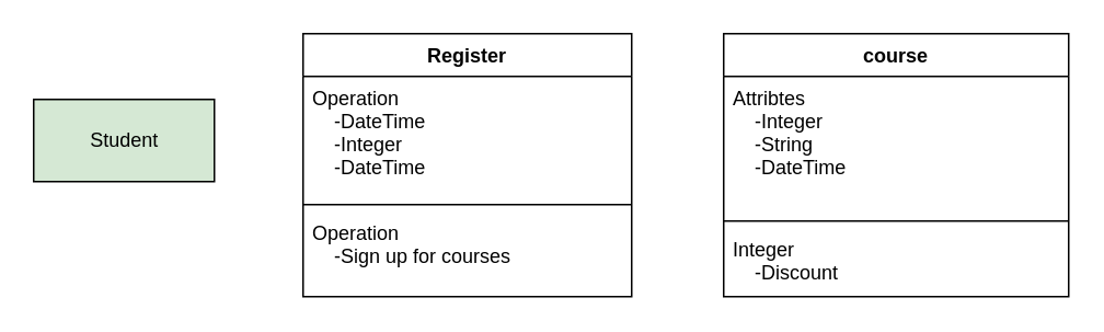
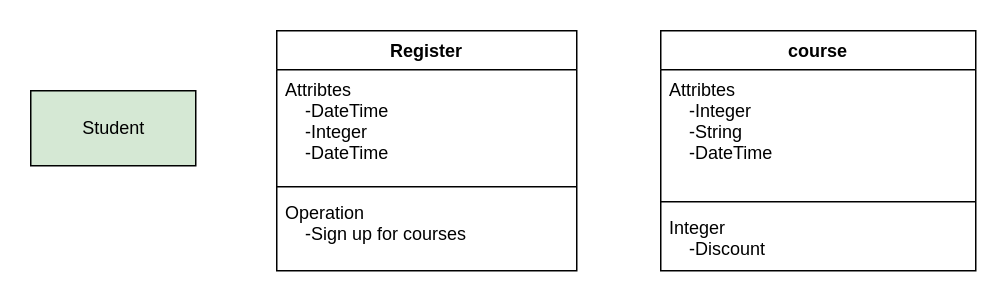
- <mxCell id="4" value="Operation&#10;    -DateTime&#10;    -Integer&#10;    -DateTime&#10;&#10;" style="text;strokeColor=none;fillColor=none;align=left;verticalAlign=top;spacingLeft=4;spacingRight=4;overflow=hidden;rotatable=0;points=[[0,0.5],[1,0.5]];portConstraint=eastwest;" vertex="1" parent="3"><mxGeometry y="26" width="200" height="74" as="geometry" /></mxCell>
+ <mxCell id="4" value="Attribtes&#10;    -DateTime&#10;    -Integer&#10;    -DateTime&#10;&#10;" style="text;strokeColor=none;fillColor=none;align=left;verticalAlign=top;spacingLeft=4;spacingRight=4;overflow=hidden;rotatable=0;points=[[0,0.5],[1,0.5]];portConstraint=eastwest;" vertex="1" parent="3"><mxGeometry y="26" width="200" height="74" as="geometry" /></mxCell>
